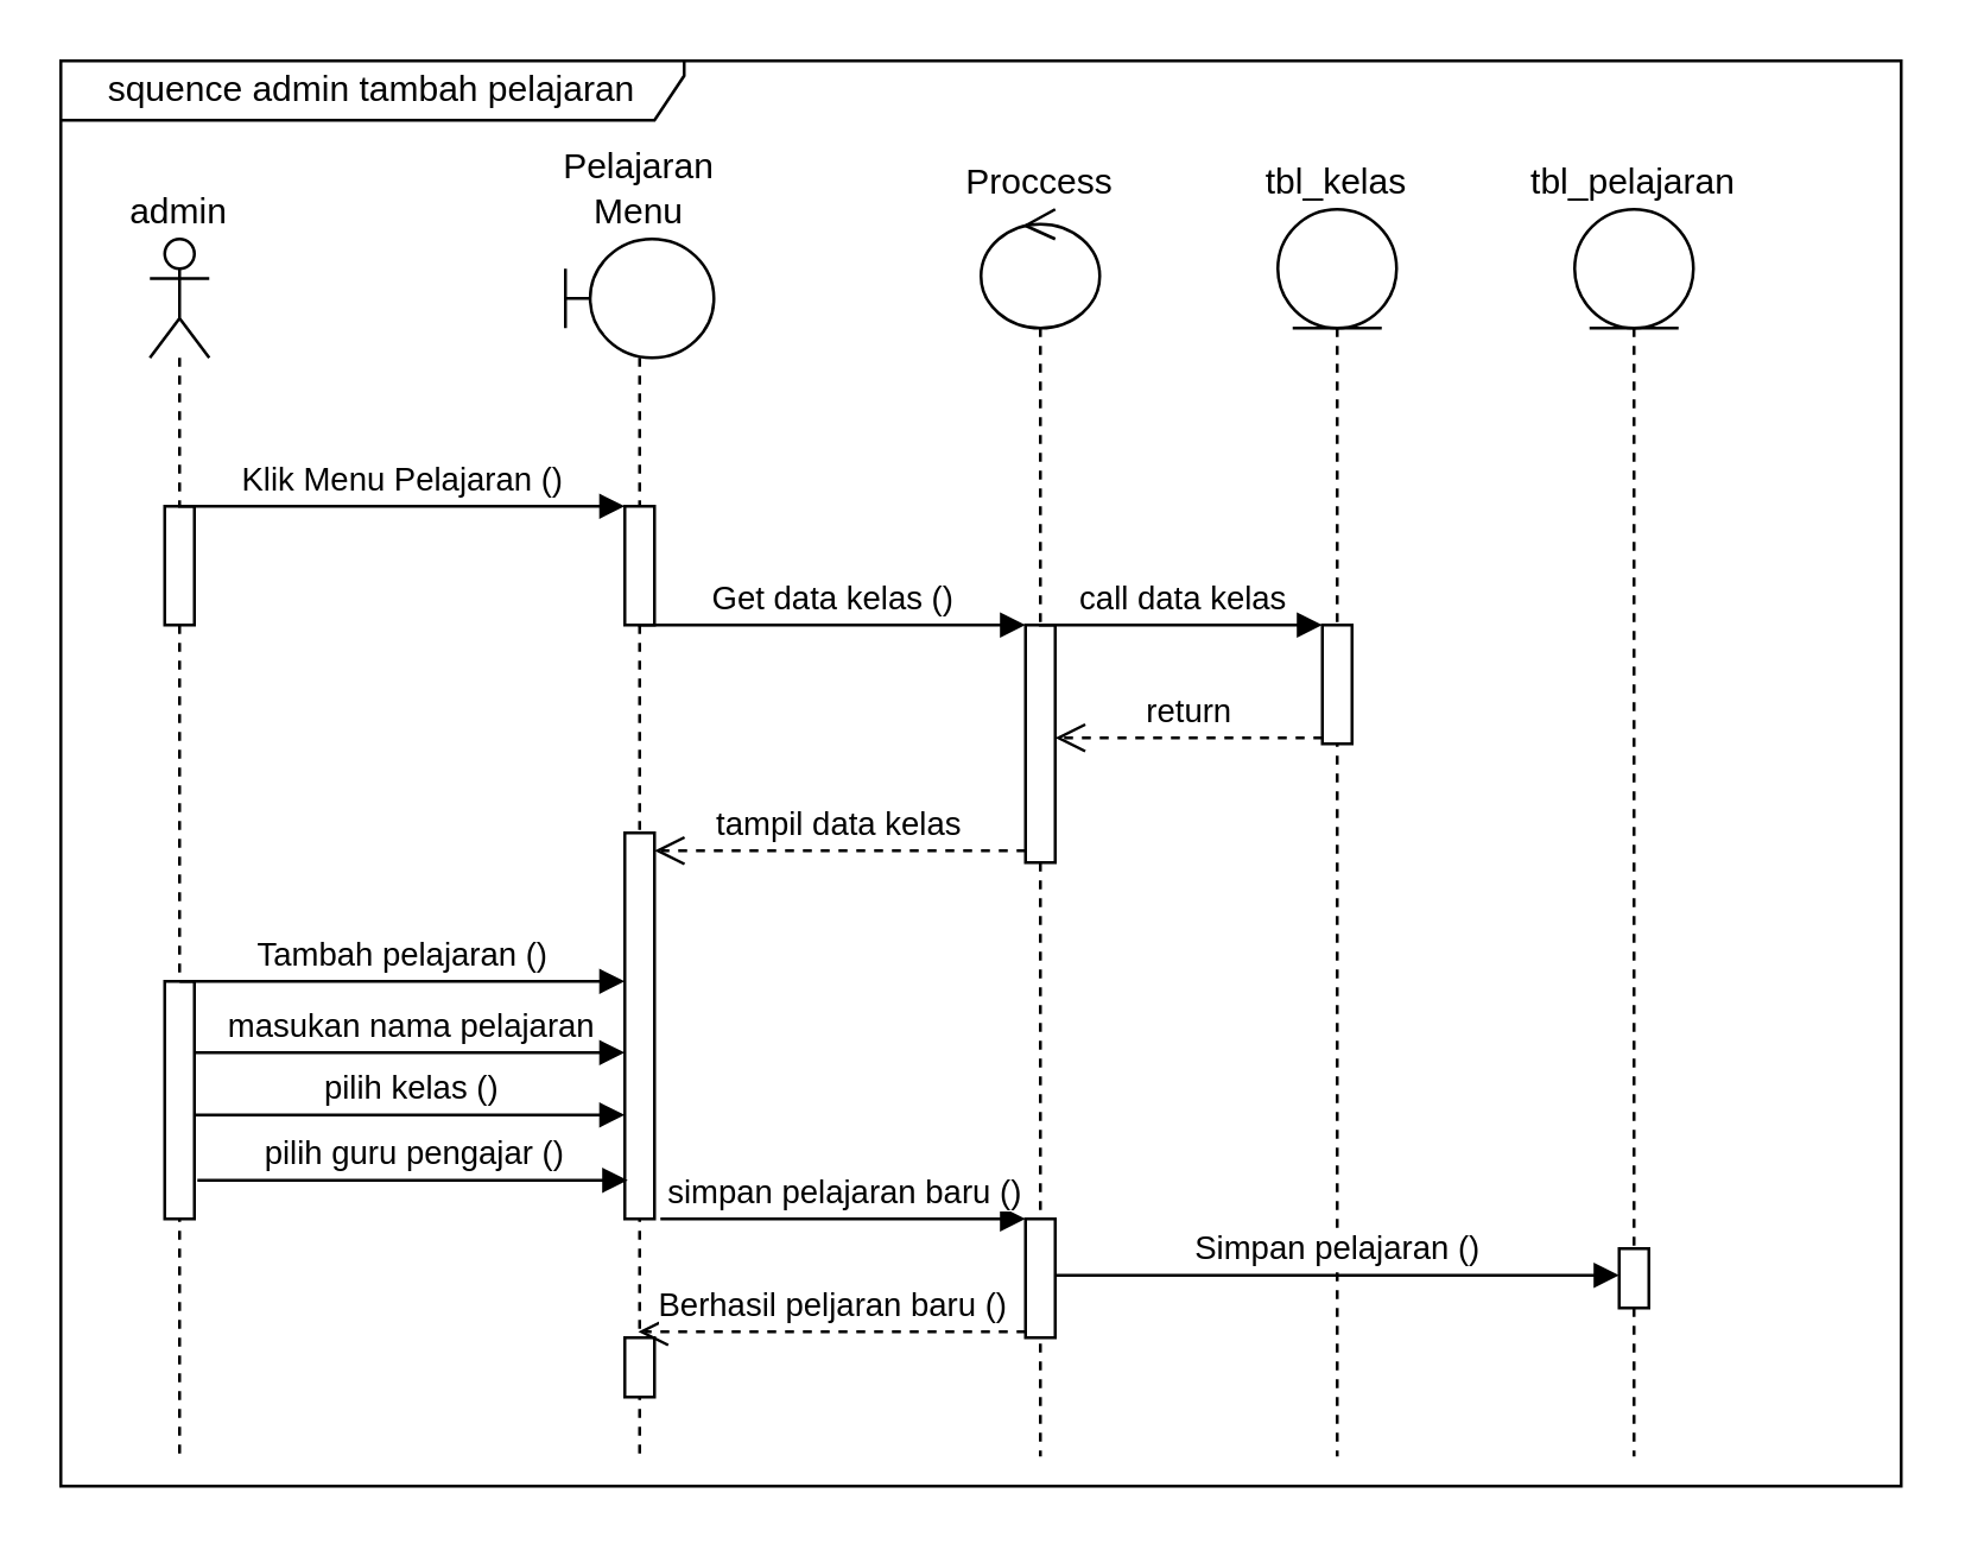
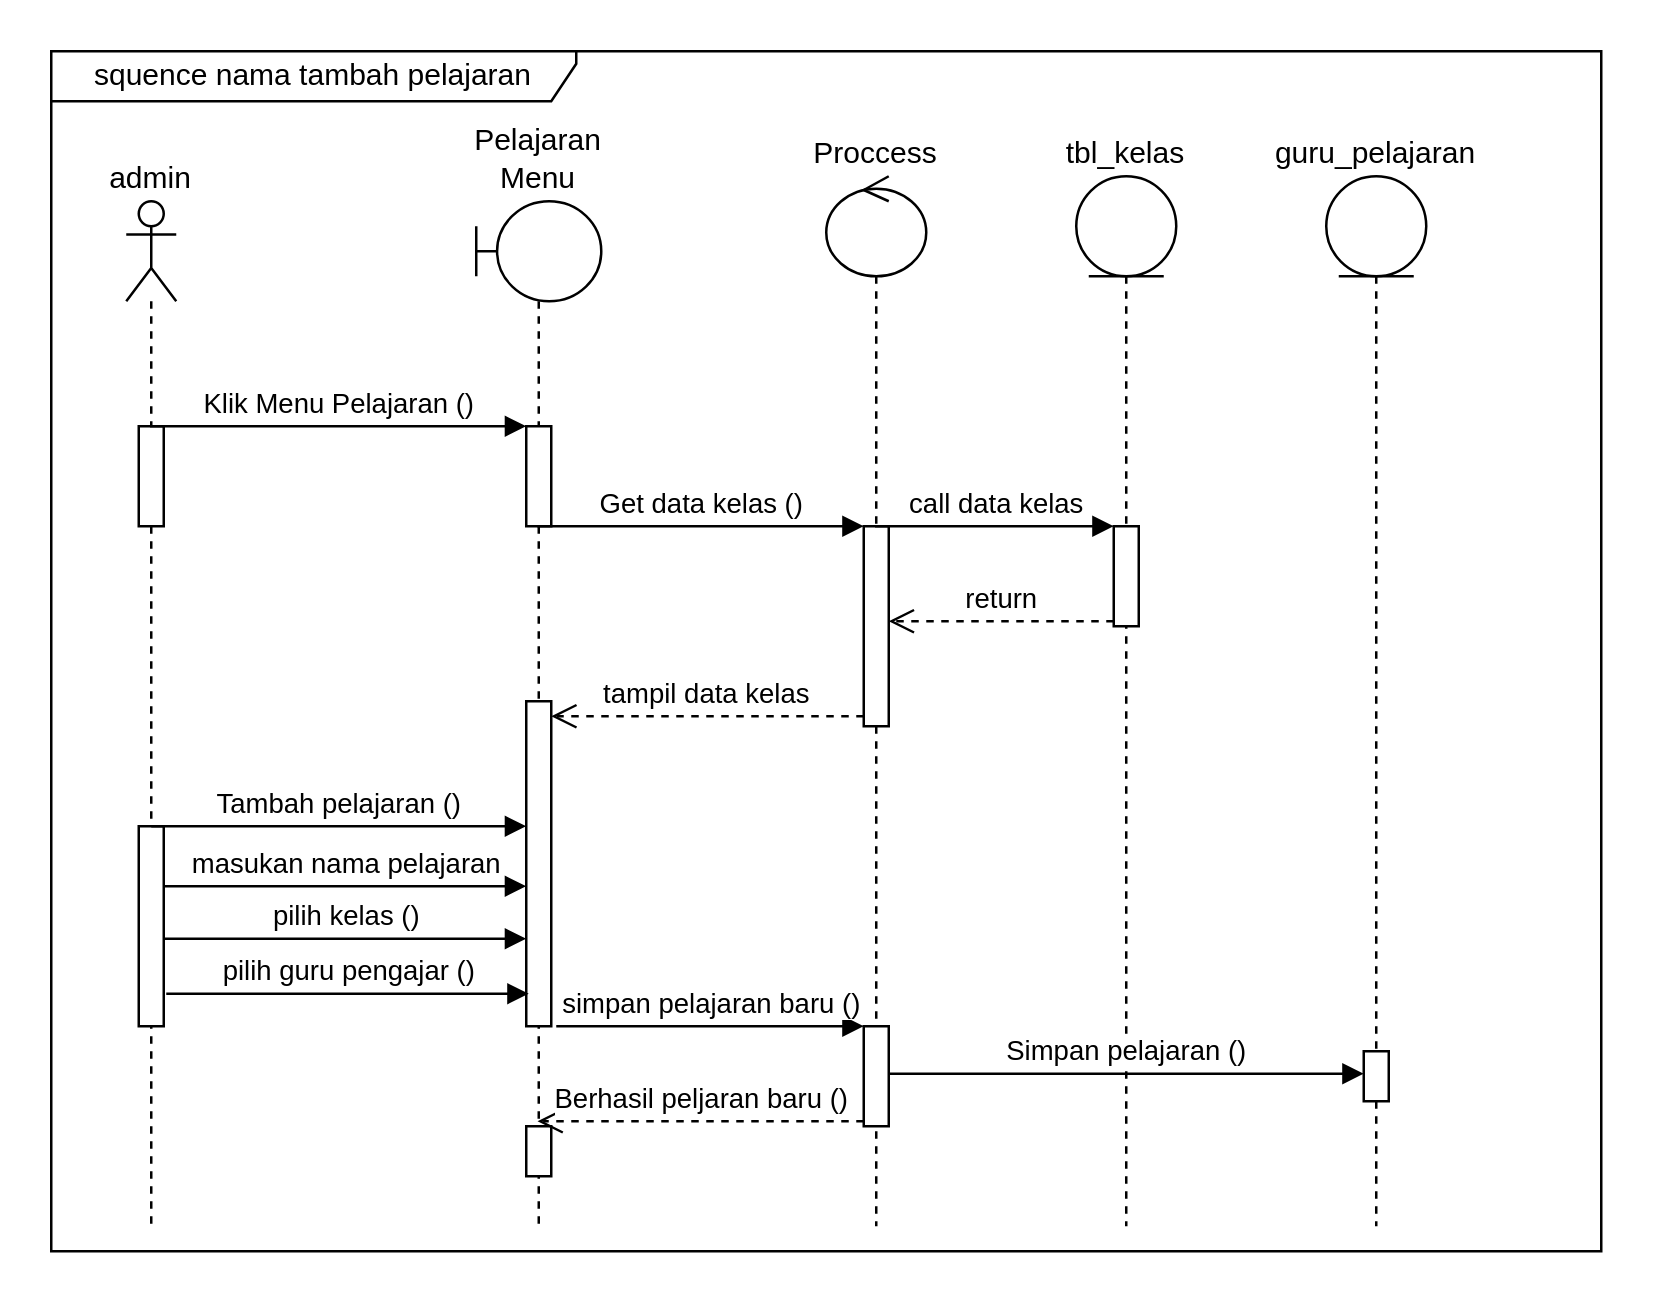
- <mxCell id="14" value="squence admin tambah pelajaran" style="shape=umlFrame;whiteSpace=wrap;html=1;width=210;height=20;" parent="1" vertex="1"><mxGeometry x="20" y="20" width="620" height="480" as="geometry" /></mxCell>
+ <mxCell id="14" value="squence nama tambah pelajaran" style="shape=umlFrame;whiteSpace=wrap;html=1;width=210;height=20;" parent="1" vertex="1"><mxGeometry x="20" y="20" width="620" height="480" as="geometry" /></mxCell>
- <mxCell id="24" value="tbl_pelajaran" style="shape=umlLifeline;participant=umlEntity;perimeter=lifelinePerimeter;whiteSpace=wrap;html=1;container=1;collapsible=0;recursiveResize=0;verticalAlign=bottom;spacingTop=36;outlineConnect=0;fontSize=12;labelPosition=center;verticalLabelPosition=top;align=center;" vertex="1" parent="1"><mxGeometry x="530" y="70" width="40" height="420" as="geometry" /></mxCell>
+ <mxCell id="24" value="guru_pelajaran" style="shape=umlLifeline;participant=umlEntity;perimeter=lifelinePerimeter;whiteSpace=wrap;html=1;container=1;collapsible=0;recursiveResize=0;verticalAlign=bottom;spacingTop=36;outlineConnect=0;fontSize=12;labelPosition=center;verticalLabelPosition=top;align=center;" vertex="1" parent="1"><mxGeometry x="530" y="70" width="40" height="420" as="geometry" /></mxCell>
